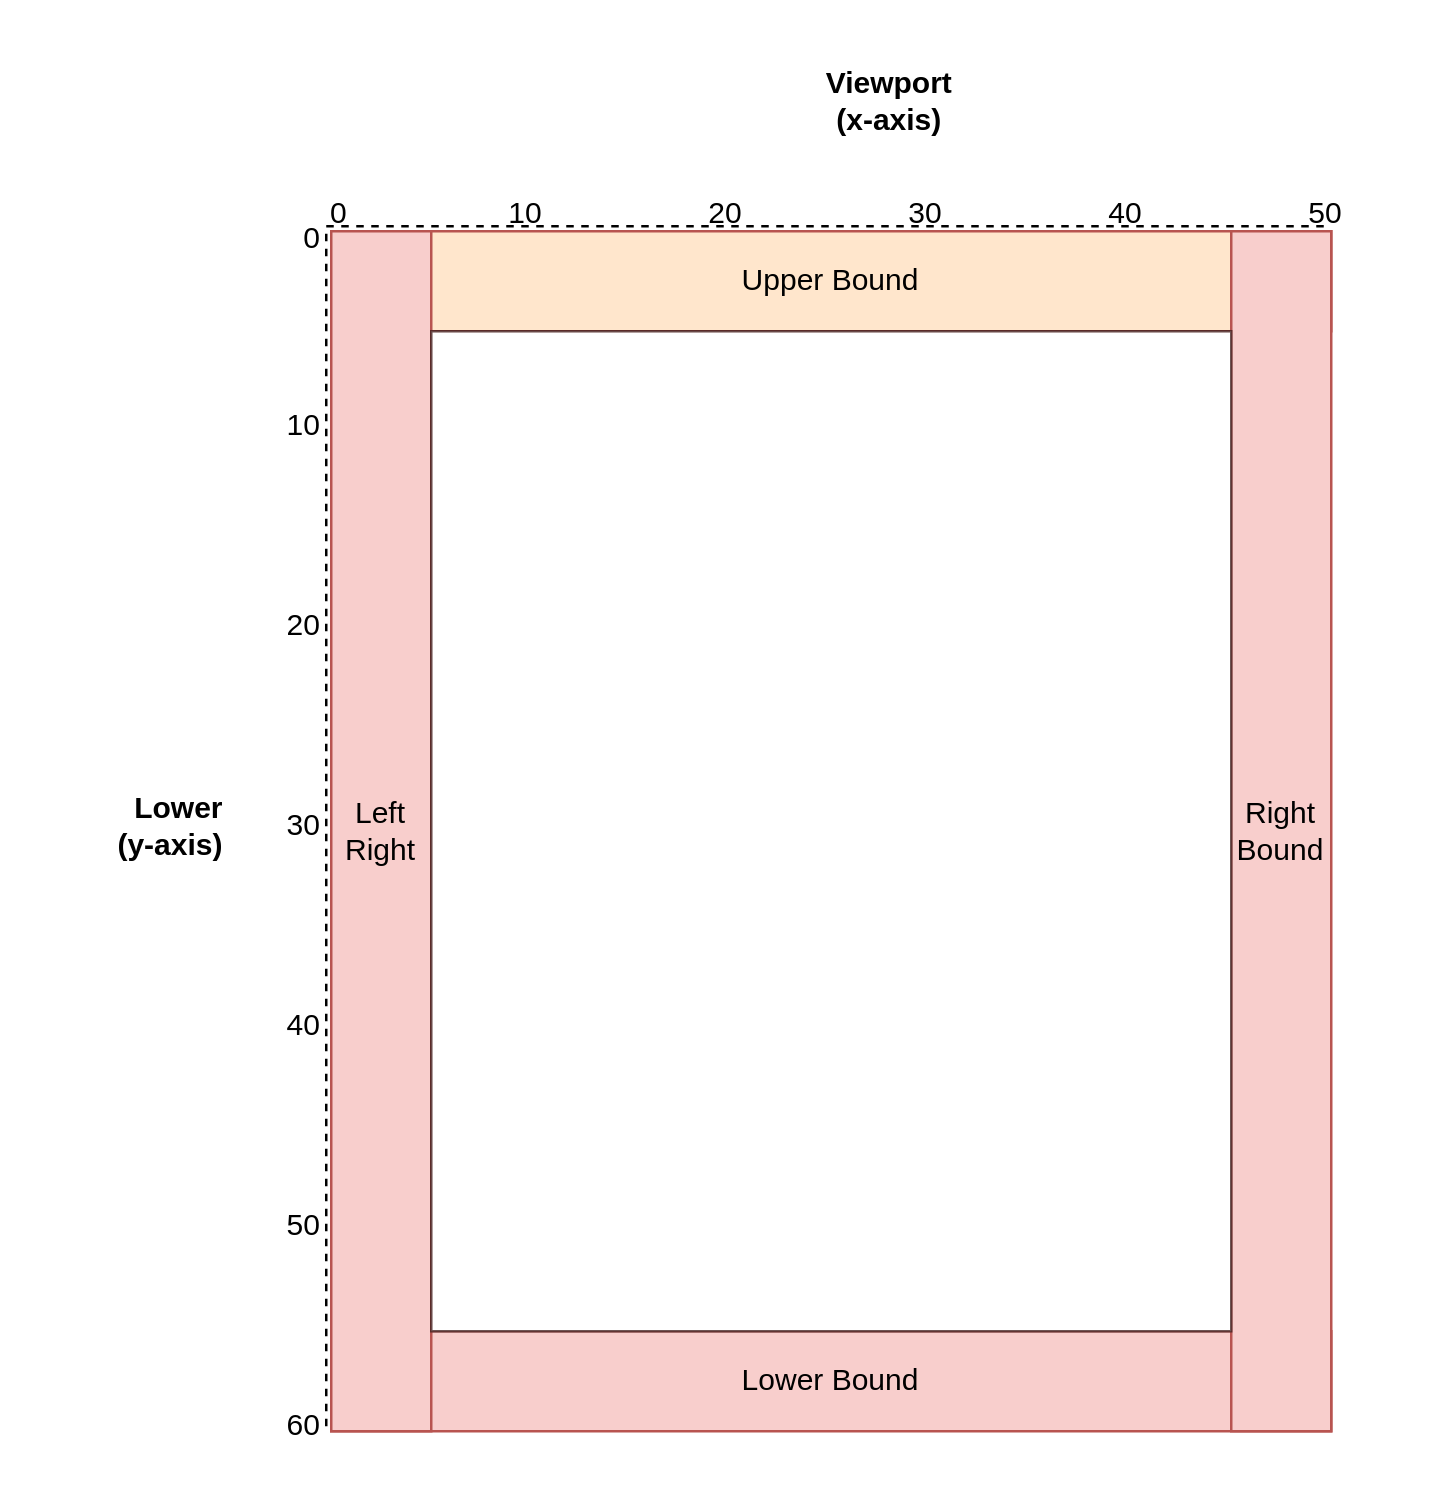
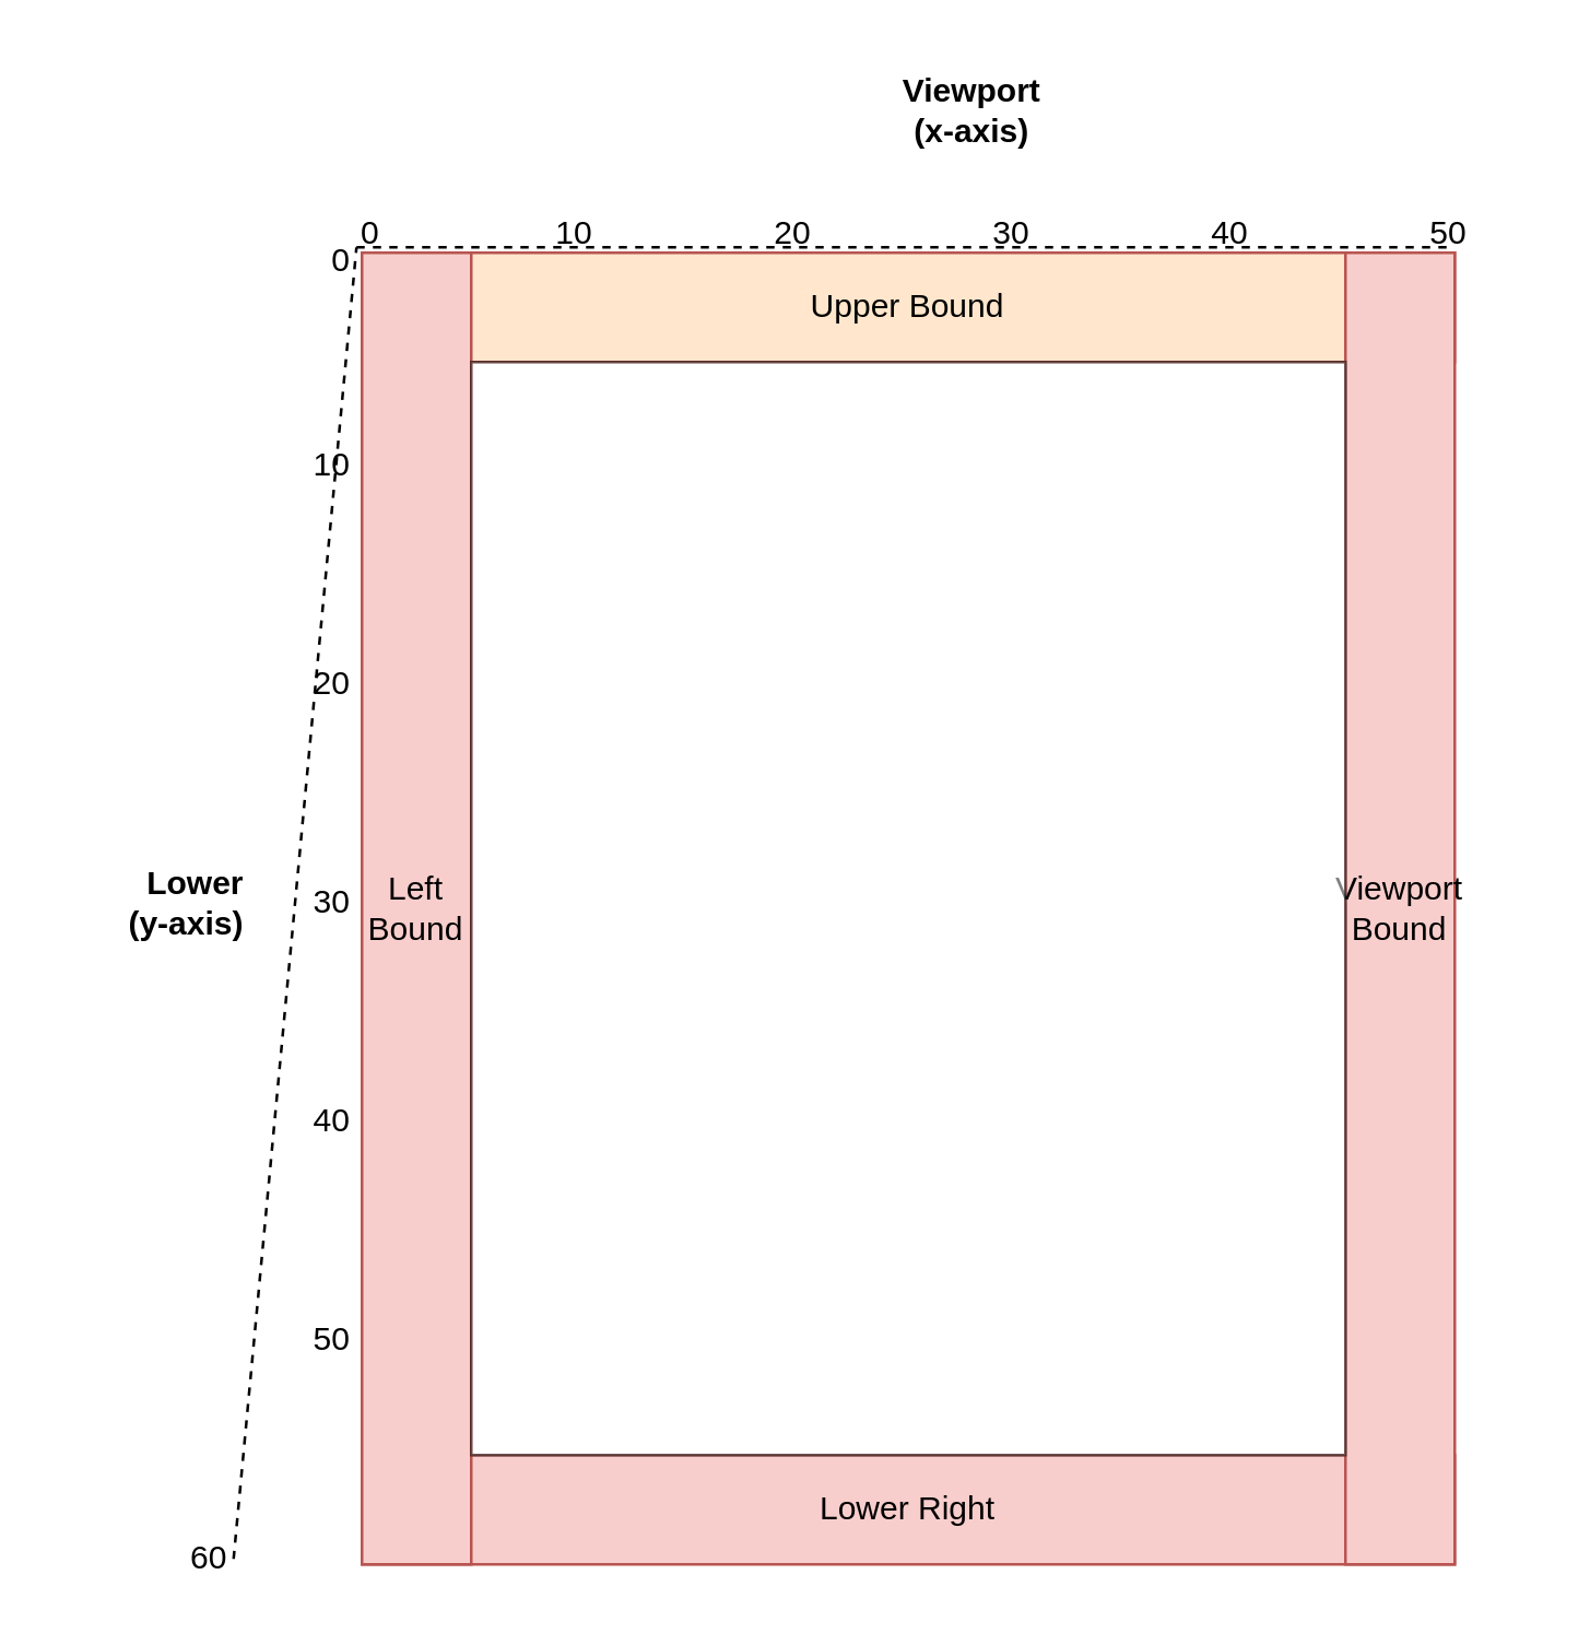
- <mxCell id="19" value="Left&lt;div&gt;Right&lt;/div&gt;" style="rounded=0;whiteSpace=wrap;html=1;fillColor=#f8cecc;strokeColor=#b85450;" vertex="1" parent="1"><mxGeometry x="132" y="92" width="40" height="480" as="geometry" /></mxCell>
+ <mxCell id="19" value="Left&lt;div&gt;Bound&lt;/div&gt;" style="rounded=0;whiteSpace=wrap;html=1;fillColor=#f8cecc;strokeColor=#b85450;" vertex="1" parent="1"><mxGeometry x="132" y="92" width="40" height="480" as="geometry" /></mxCell>
- <mxCell id="20" value="Right&lt;div&gt;Bound&lt;/div&gt;" style="rounded=0;whiteSpace=wrap;html=1;fillColor=#f8cecc;strokeColor=#b85450;" vertex="1" parent="1"><mxGeometry x="492" y="92" width="40" height="480" as="geometry" /></mxCell>
+ <mxCell id="20" value="Viewport&lt;div&gt;Bound&lt;/div&gt;" style="rounded=0;whiteSpace=wrap;html=1;fillColor=#f8cecc;strokeColor=#b85450;" vertex="1" parent="1"><mxGeometry x="492" y="92" width="40" height="480" as="geometry" /></mxCell>
- <mxCell id="18" value="Lower Bound" style="rounded=0;whiteSpace=wrap;html=1;fillColor=#f8cecc;strokeColor=#b85450;" vertex="1" parent="1"><mxGeometry x="132" y="532" width="400" height="40" as="geometry" /></mxCell>
+ <mxCell id="18" value="Lower Right" style="rounded=0;whiteSpace=wrap;html=1;fillColor=#f8cecc;strokeColor=#b85450;" vertex="1" parent="1"><mxGeometry x="132" y="532" width="400" height="40" as="geometry" /></mxCell>
- <mxCell id="14" value="60" style="text;html=1;align=right;verticalAlign=middle;whiteSpace=wrap;rounded=0;" parent="1" vertex="1"><mxGeometry x="70" y="560" width="60" height="20" as="geometry" /></mxCell>
+ <mxCell id="14" value="60" style="text;html=1;align=right;verticalAlign=middle;whiteSpace=wrap;rounded=0;" parent="1" vertex="1"><mxGeometry x="25" y="560" width="60" height="20" as="geometry" /></mxCell>
